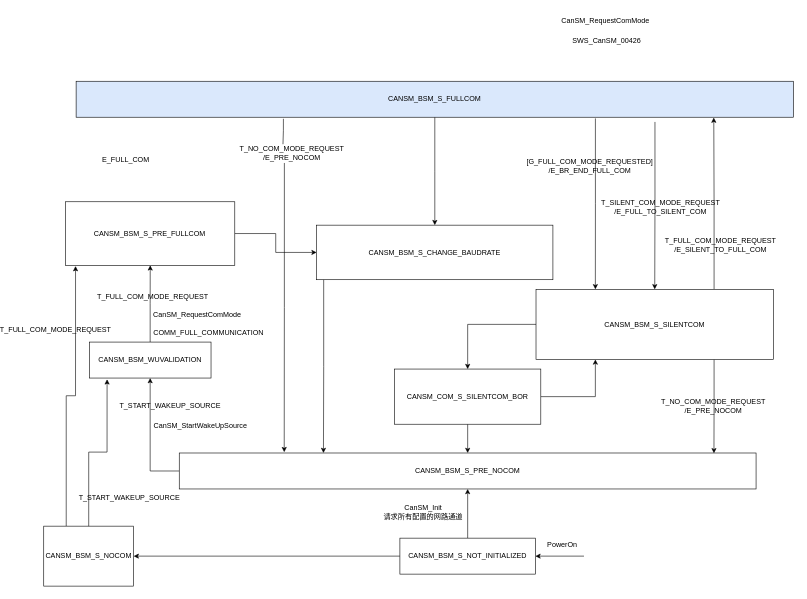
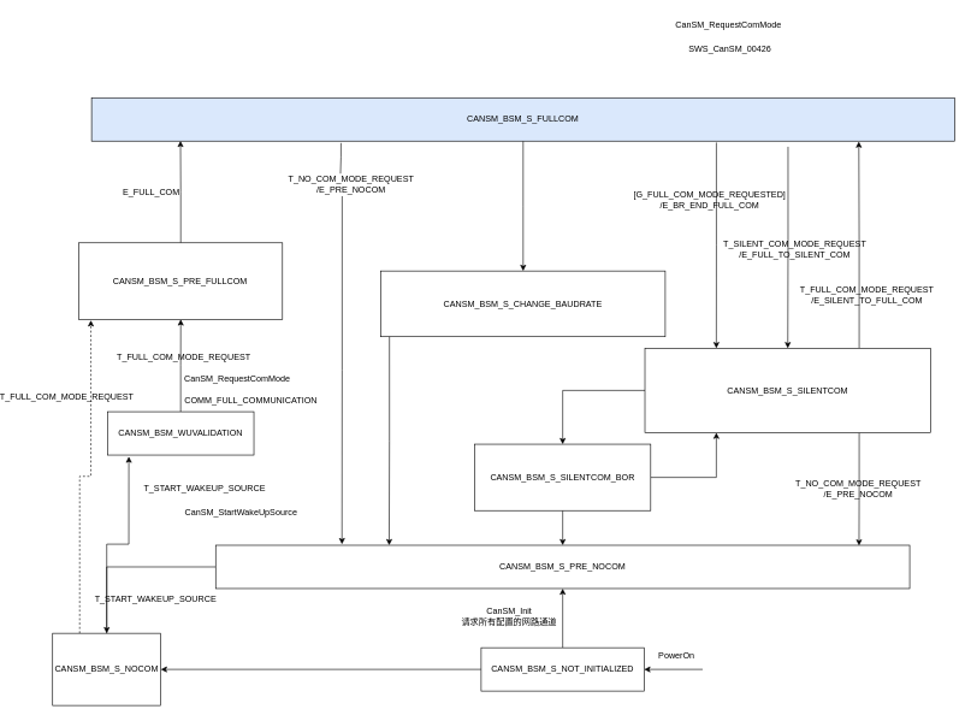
- <mxCell id="15" value="" style="edgeStyle=orthogonalEdgeStyle;rounded=0;orthogonalLoop=1;jettySize=auto;html=1;" edge="1" parent="1" source="16" target="29"><mxGeometry relative="1" as="geometry" /></mxCell>
+ <mxCell id="15" value="" style="edgeStyle=orthogonalEdgeStyle;rounded=0;orthogonalLoop=1;jettySize=auto;html=1;entryX=0.103;entryY=0.995;entryDx=0;entryDy=0;entryPerimeter=0;" edge="1" parent="1" source="16" target="24"><mxGeometry relative="1" as="geometry" /></mxCell>
- <mxCell id="7" value="" style="edgeStyle=orthogonalEdgeStyle;rounded=0;orthogonalLoop=1;jettySize=auto;html=1;exitX=0;exitY=0.5;exitDx=0;exitDy=0;" edge="1" parent="1" source="8" target="12"><mxGeometry relative="1" as="geometry" /></mxCell>
+ <mxCell id="7" value="" style="edgeStyle=orthogonalEdgeStyle;rounded=0;orthogonalLoop=1;jettySize=auto;html=1;exitX=0;exitY=0.5;exitDx=0;exitDy=0;" edge="1" parent="1" source="8" target="31"><mxGeometry relative="1" as="geometry" /></mxCell>
- <mxCell id="30" value="" style="edgeStyle=orthogonalEdgeStyle;rounded=0;orthogonalLoop=1;jettySize=auto;html=1;entryX=0.059;entryY=1.012;entryDx=0;entryDy=0;entryPerimeter=0;exitX=0.25;exitY=0;exitDx=0;exitDy=0;" edge="1" parent="1" source="31" target="16"><mxGeometry relative="1" as="geometry"><mxPoint x="-82" y="921" as="targetPoint" /></mxGeometry></mxCell>
+ <mxCell id="30" value="" style="edgeStyle=orthogonalEdgeStyle;rounded=0;orthogonalLoop=1;jettySize=auto;html=1;entryX=0.059;entryY=1.012;entryDx=0;entryDy=0;entryPerimeter=0;exitX=0.25;exitY=0;exitDx=0;exitDy=0;dashed=1;" edge="1" parent="1" source="31" target="16"><mxGeometry relative="1" as="geometry"><mxPoint x="-82" y="921" as="targetPoint" /></mxGeometry></mxCell>
- <mxCell id="40" value="CANSM_COM_S_SILENTCOM_BOR" style="whiteSpace=wrap;html=1;rounded=0;" vertex="1" parent="1"><mxGeometry x="615" y="615" width="244" height="92" as="geometry" /></mxCell>
+ <mxCell id="40" value="CANSM_BSM_S_SILENTCOM_BOR" style="whiteSpace=wrap;html=1;rounded=0;" vertex="1" parent="1"><mxGeometry x="615" y="615" width="244" height="92" as="geometry" /></mxCell>
